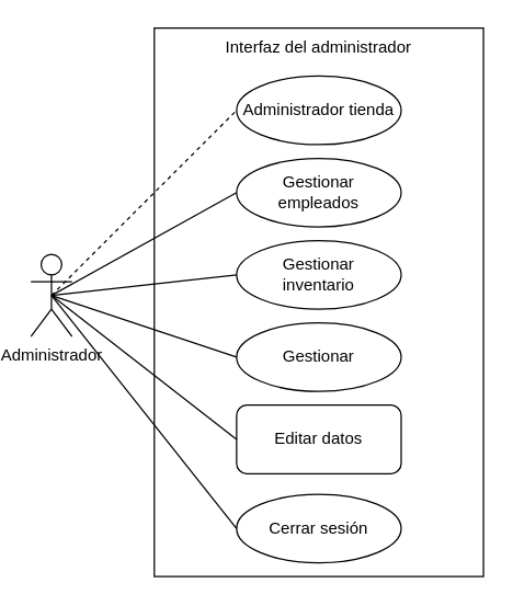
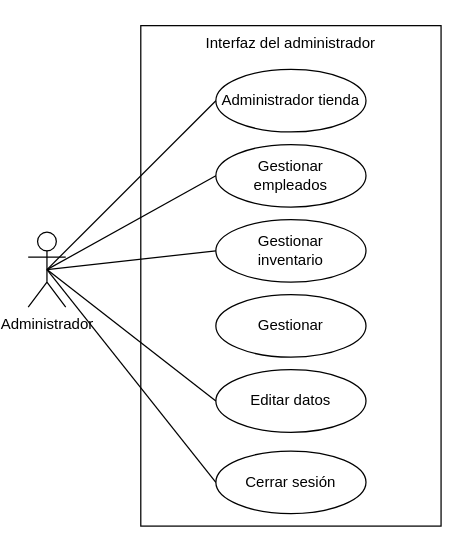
- <mxCell id="9" value="" style="endArrow=none;html=1;rounded=0;exitX=0.5;exitY=0.5;exitDx=0;exitDy=0;exitPerimeter=0;entryX=0;entryY=0.5;entryDx=0;entryDy=0;dashed=1;" parent="1" source="2" target="4" edge="1"><mxGeometry width="50" height="50" relative="1" as="geometry"><mxPoint x="-80" y="355" as="sourcePoint" /><mxPoint y="305" as="targetPoint" x="-30" /></mxGeometry></mxCell>
+ <mxCell id="9" value="" style="endArrow=none;html=1;rounded=0;exitX=0.5;exitY=0.5;exitDx=0;exitDy=0;exitPerimeter=0;entryX=0;entryY=0.5;entryDx=0;entryDy=0;" parent="1" source="2" target="4" edge="1"><mxGeometry width="50" height="50" relative="1" as="geometry"><mxPoint x="-80" y="355" as="sourcePoint" /><mxPoint y="305" as="targetPoint" x="-30" /></mxGeometry></mxCell>
- <mxCell id="12" value="" style="endArrow=none;html=1;rounded=0;entryX=0;entryY=0.5;entryDx=0;entryDy=0;exitX=0.5;exitY=0.5;exitDx=0;exitDy=0;exitPerimeter=0;" parent="1" source="2" target="6" edge="1"><mxGeometry width="50" height="50" relative="1" as="geometry"><mxPoint x="25" y="195" as="sourcePoint" /><mxPoint x="180" y="210" as="targetPoint" /></mxGeometry></mxCell>
- <mxCell id="8" value="Editar datos" style="whiteSpace=wrap;html=1;fillColor=none;rounded=1;" parent="1" vertex="1"><mxGeometry x="170" y="295" width="120" height="50" as="geometry" /></mxCell>
+ <mxCell id="8" value="Editar datos" style="ellipse;whiteSpace=wrap;html=1;fillColor=none;" parent="1" vertex="1"><mxGeometry x="170" y="295" width="120" height="50" as="geometry" /></mxCell>
